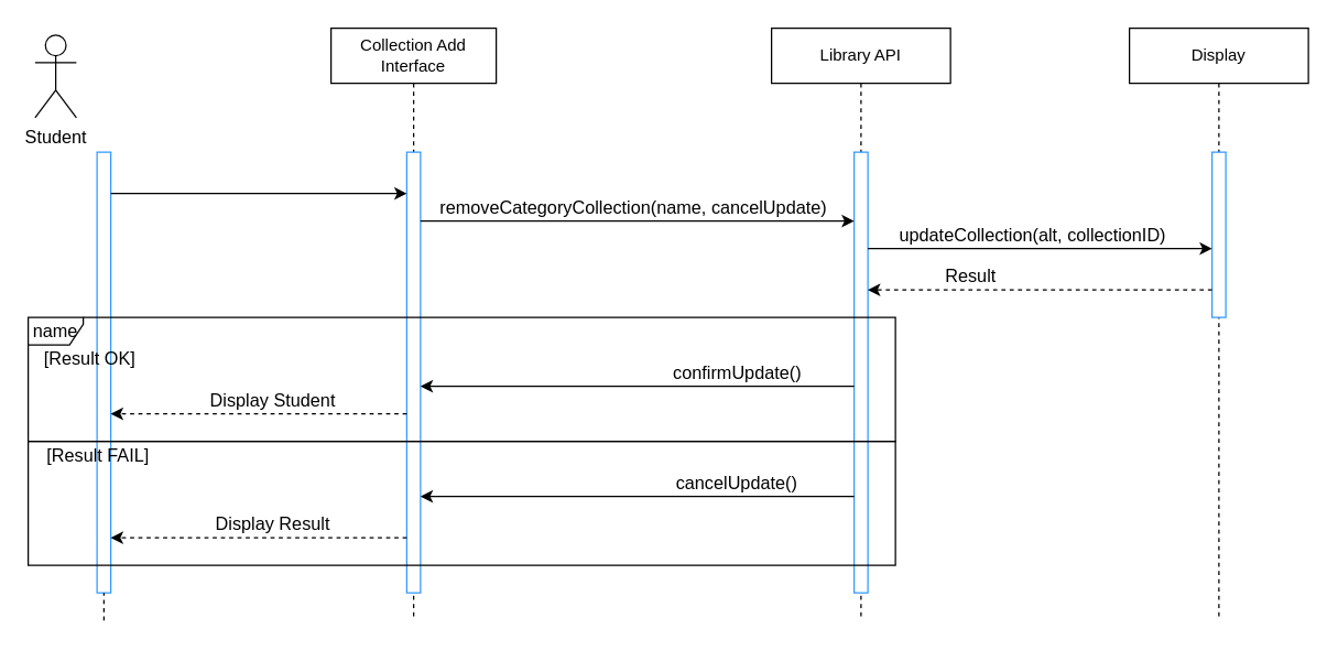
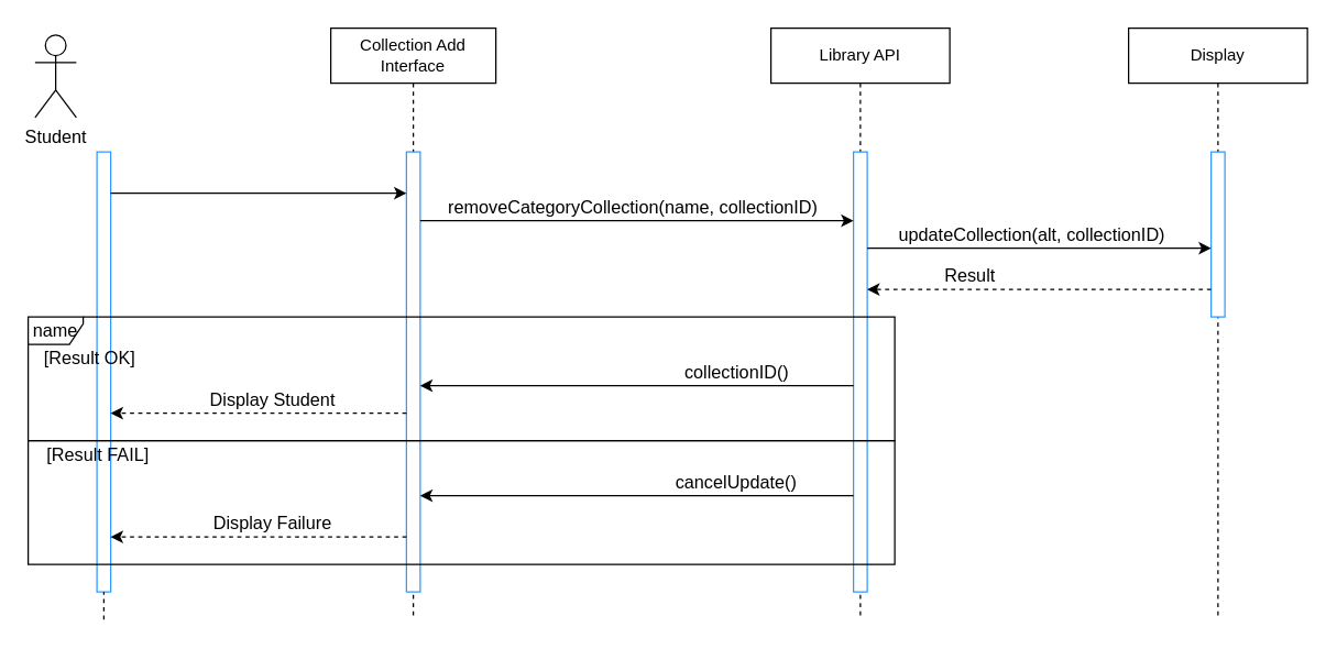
- <mxCell id="13" value="removeCategoryCollection(name, cancelUpdate)" style="text;html=1;strokeColor=none;fillColor=none;align=center;verticalAlign=middle;whiteSpace=wrap;rounded=0;fontSize=13;" parent="1" vertex="1"><mxGeometry x="310" y="140" width="300" height="20" as="geometry" /></mxCell>
+ <mxCell id="13" value="removeCategoryCollection(name, collectionID)" style="text;html=1;strokeColor=none;fillColor=none;align=center;verticalAlign=middle;whiteSpace=wrap;rounded=0;fontSize=13;" parent="1" vertex="1"><mxGeometry x="310" y="140" width="300" height="20" as="geometry" /></mxCell>
- <mxCell id="19" value="confirmUpdate()" style="text;html=1;strokeColor=none;fillColor=none;align=center;verticalAlign=middle;whiteSpace=wrap;rounded=0;fontSize=13;" vertex="1" parent="1"><mxGeometry x="467.5" y="260" width="135" height="20" as="geometry" /></mxCell>
+ <mxCell id="19" value="collectionID()" style="text;html=1;strokeColor=none;fillColor=none;align=center;verticalAlign=middle;whiteSpace=wrap;rounded=0;fontSize=13;" vertex="1" parent="1"><mxGeometry x="467.5" y="260" width="135" height="20" as="geometry" /></mxCell>
- <mxCell id="27" value="Display Result" style="text;html=1;strokeColor=none;fillColor=none;align=center;verticalAlign=middle;whiteSpace=wrap;rounded=0;fontSize=13;" vertex="1" parent="1"><mxGeometry x="120.32" y="370" width="155.62" height="20" as="geometry" /></mxCell>
+ <mxCell id="27" value="Display Failure" style="text;html=1;strokeColor=none;fillColor=none;align=center;verticalAlign=middle;whiteSpace=wrap;rounded=0;fontSize=13;" vertex="1" parent="1"><mxGeometry x="120.32" y="370" width="155.62" height="20" as="geometry" /></mxCell>
